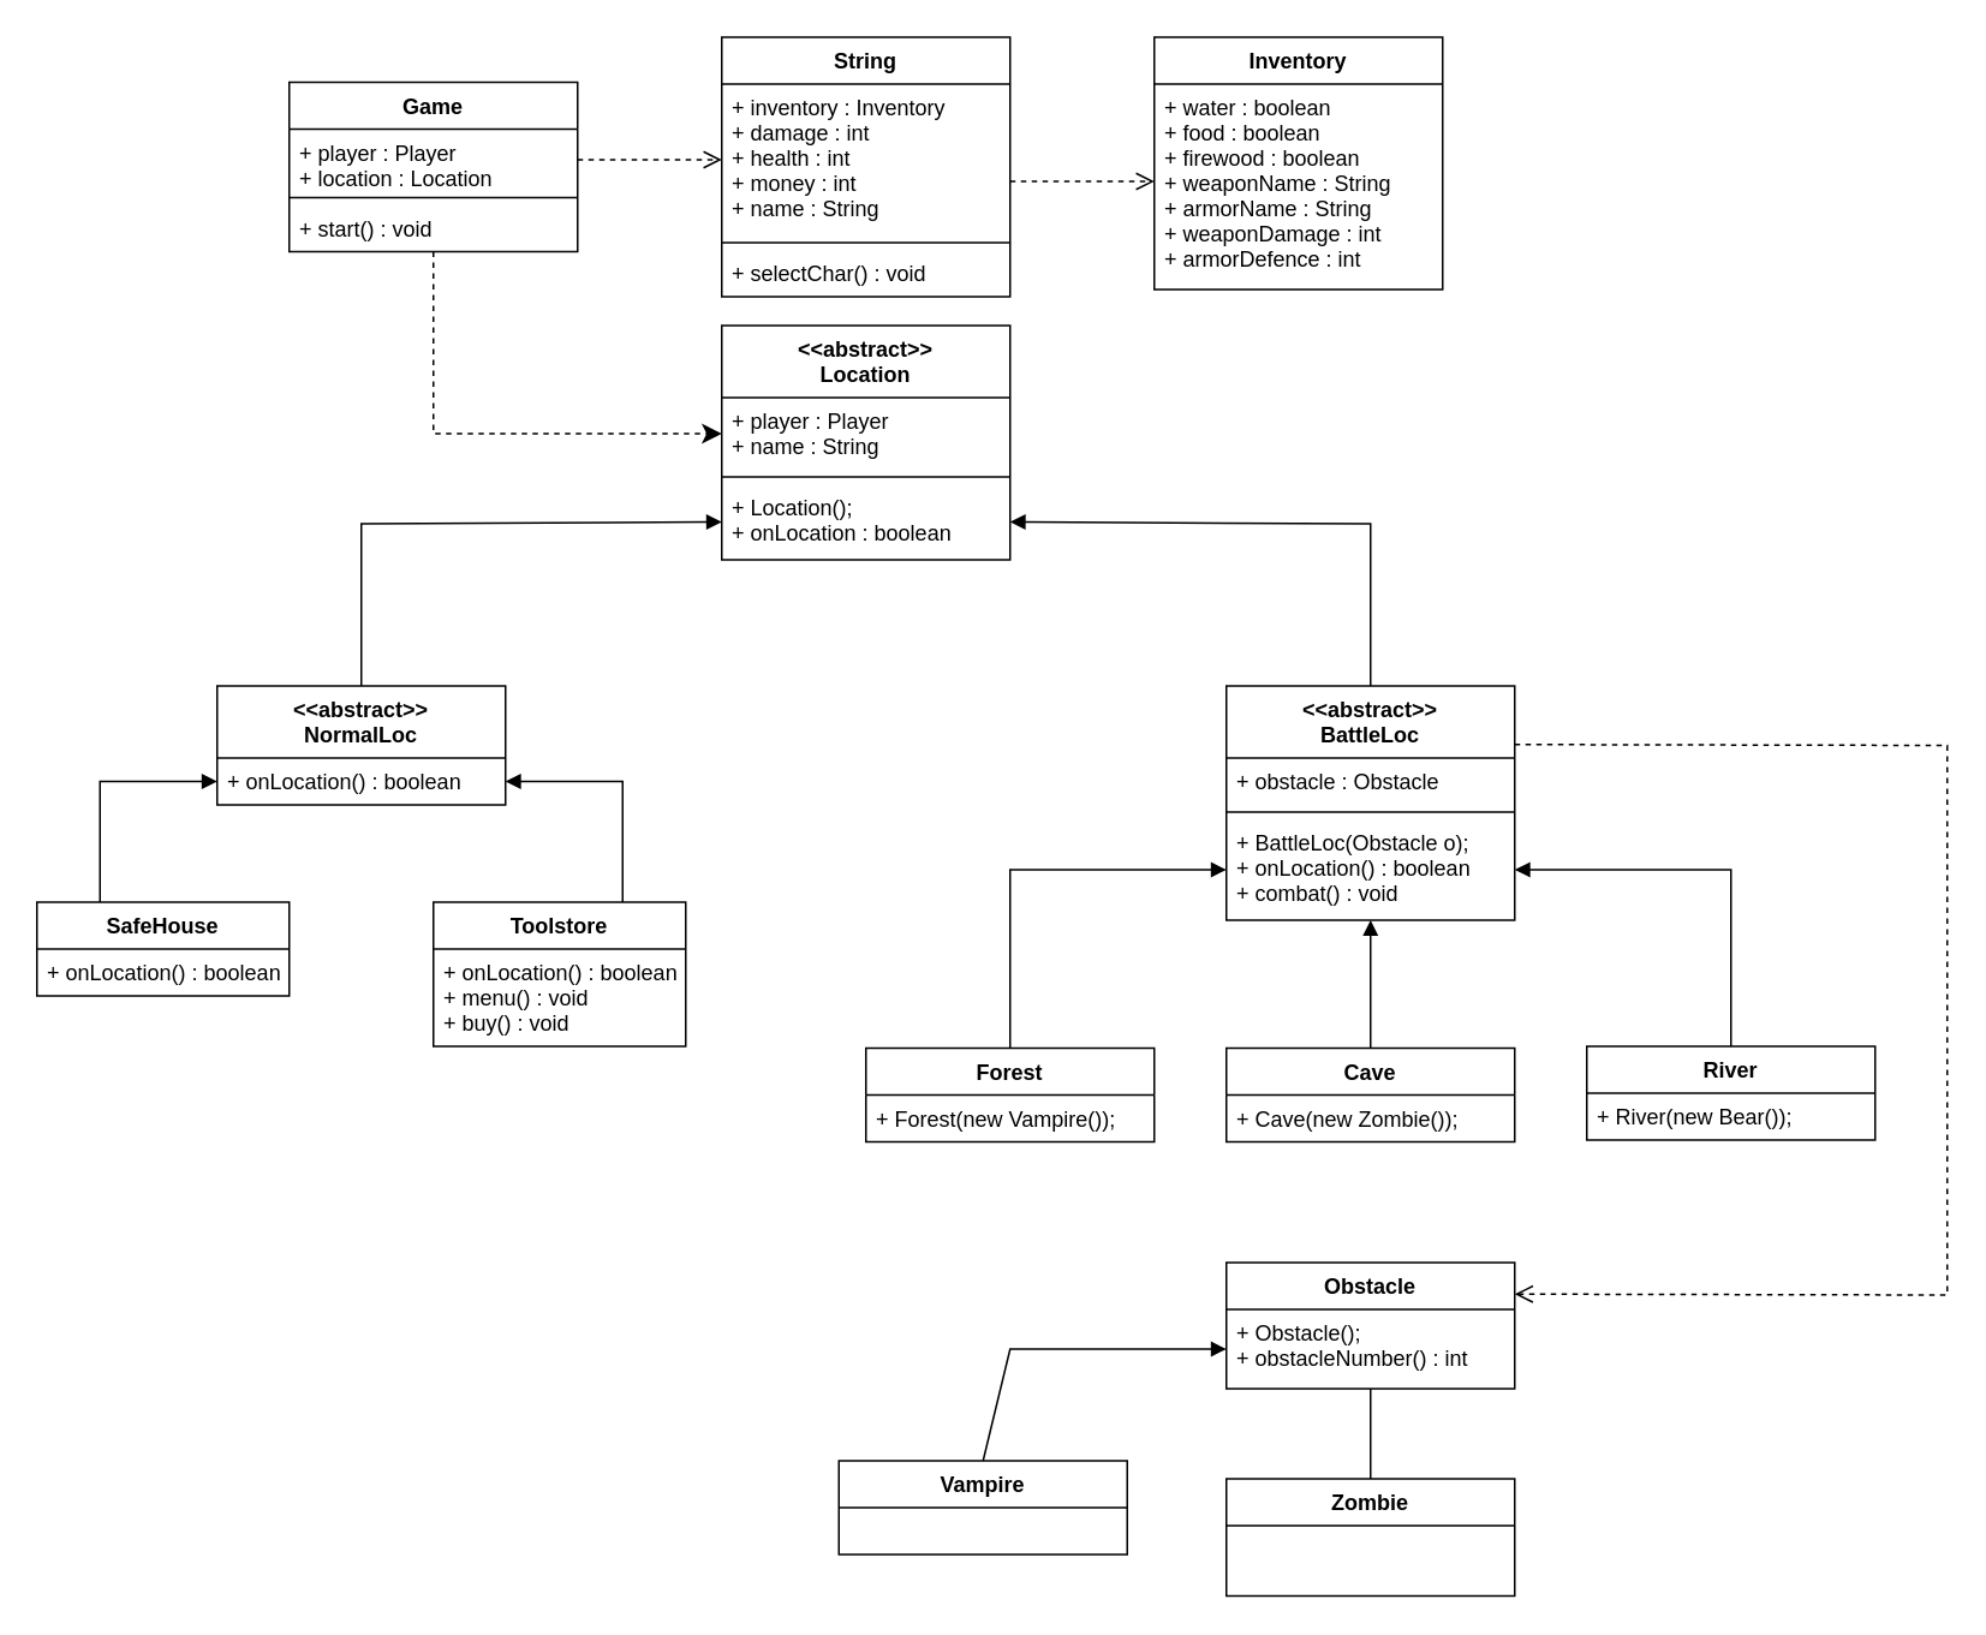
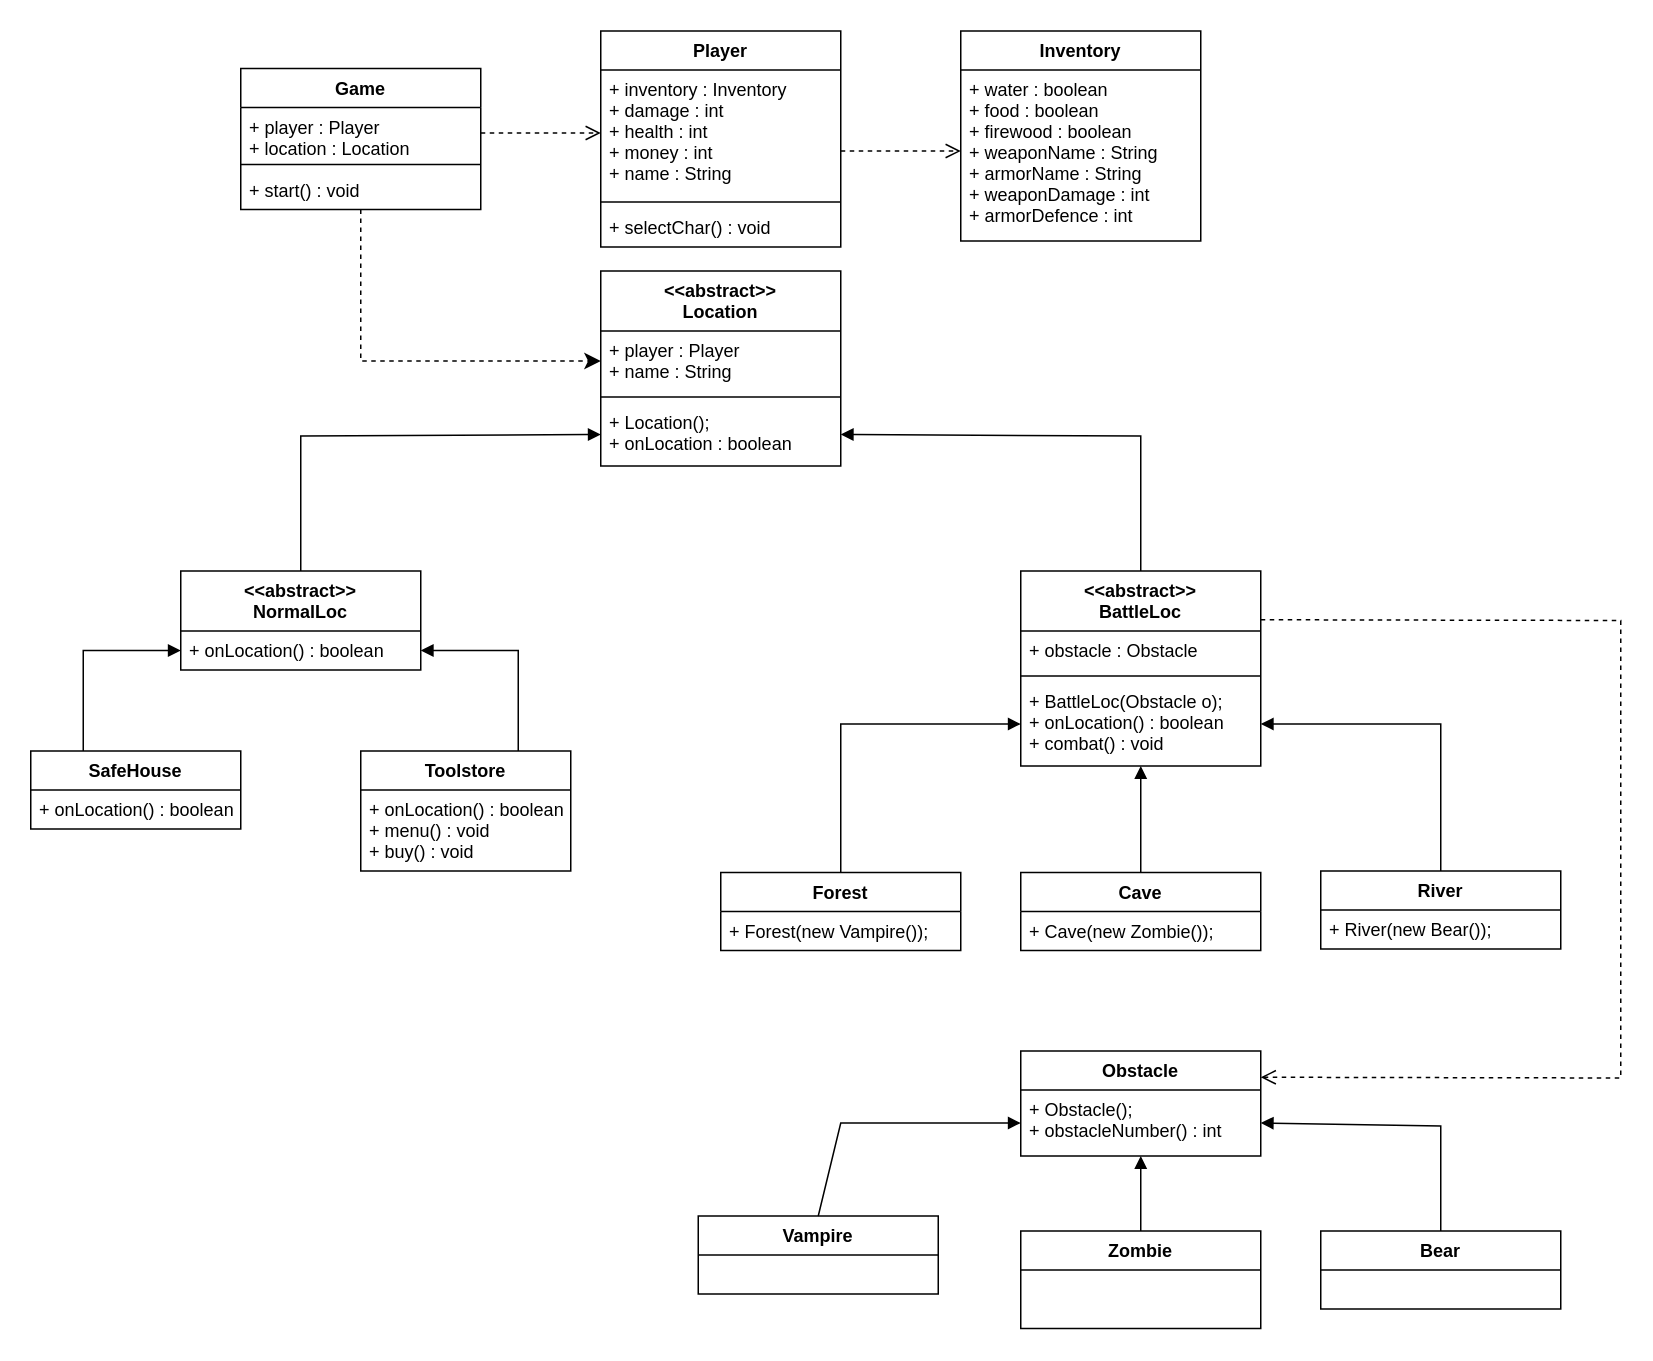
- <mxCell id="2" value="String" style="swimlane;fontStyle=1;align=center;verticalAlign=top;childLayout=stackLayout;horizontal=1;startSize=26;horizontalStack=0;resizeParent=1;resizeParentMax=0;resizeLast=0;collapsible=1;marginBottom=0;" parent="1" vertex="1"><mxGeometry x="400" y="20" width="160" height="144" as="geometry" /></mxCell>
+ <mxCell id="2" value="Player" style="swimlane;fontStyle=1;align=center;verticalAlign=top;childLayout=stackLayout;horizontal=1;startSize=26;horizontalStack=0;resizeParent=1;resizeParentMax=0;resizeLast=0;collapsible=1;marginBottom=0;" parent="1" vertex="1"><mxGeometry x="400" y="20" width="160" height="144" as="geometry" /></mxCell>
+ <mxCell id="49" value="" style="html=1;verticalAlign=bottom;endArrow=block;rounded=0;entryX=1;entryY=0.5;entryDx=0;entryDy=0;exitX=0.5;exitY=0;exitDx=0;exitDy=0;" parent="1" source="34" target="31" edge="1"><mxGeometry width="80" relative="1" as="geometry"><mxPoint x="907" y="800" as="sourcePoint" /><mxPoint x="987" y="800" as="targetPoint" /><Array as="points"><mxPoint x="960" y="750" /></Array></mxGeometry></mxCell>
- <mxCell id="48" value="" style="html=1;verticalAlign=bottom;endArrow=none;rounded=0;exitX=0.5;exitY=0;exitDx=0;exitDy=0;" parent="1" source="33" target="31" edge="1"><mxGeometry x="0.2" y="-10" width="80" relative="1" as="geometry"><mxPoint x="730" y="800" as="sourcePoint" /><mxPoint x="810" y="800" as="targetPoint" /><mxPoint as="offset" /></mxGeometry></mxCell>
+ <mxCell id="48" value="" style="html=1;verticalAlign=bottom;endArrow=block;rounded=0;exitX=0.5;exitY=0;exitDx=0;exitDy=0;" parent="1" source="33" target="31" edge="1"><mxGeometry x="0.2" y="-10" width="80" relative="1" as="geometry"><mxPoint x="730" y="800" as="sourcePoint" /><mxPoint x="810" y="800" as="targetPoint" /><mxPoint as="offset" /></mxGeometry></mxCell>
+ <mxCell id="34" value="Bear" style="swimlane;fontStyle=1;childLayout=stackLayout;horizontal=1;startSize=26;fillColor=none;horizontalStack=0;resizeParent=1;resizeParentMax=0;resizeLast=0;collapsible=1;marginBottom=0;" parent="1" vertex="1"><mxGeometry x="880" y="820" width="160" height="52" as="geometry" /></mxCell>
